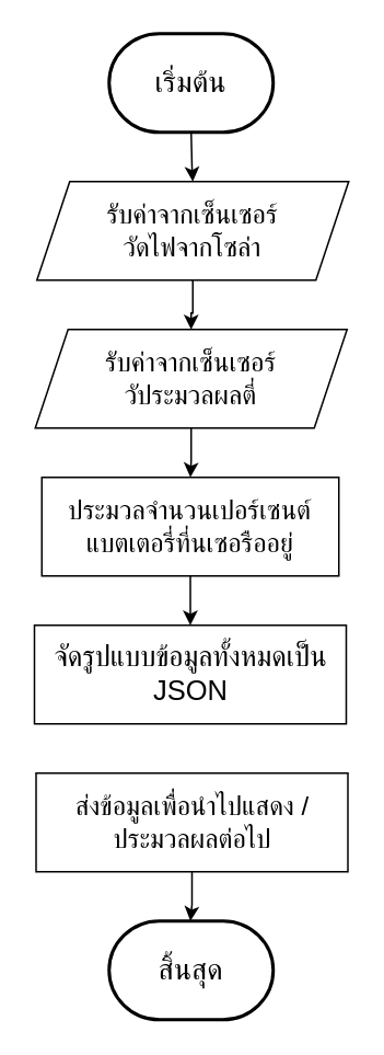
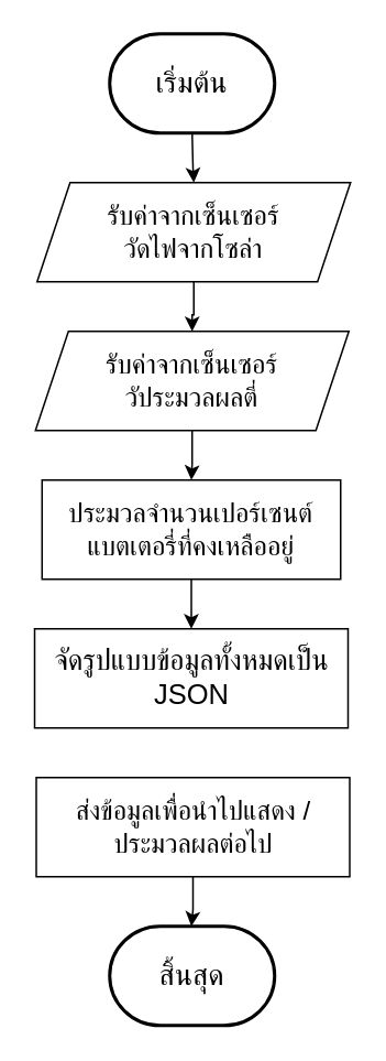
- <mxCell id="8" value="&lt;div&gt;ประมวลจำนวนเปอร์เซนต์แบตเตอรี่ที่นเซอรืออยู่&lt;/div&gt;" style="rounded=0;whiteSpace=wrap;html=1;fontSize=16;" parent="1" vertex="1"><mxGeometry x="25" y="290" width="181" height="60" as="geometry" /></mxCell>
+ <mxCell id="8" value="&lt;div&gt;ประมวลจำนวนเปอร์เซนต์แบตเตอรี่ที่คงเหลืออยู่&lt;/div&gt;" style="rounded=0;whiteSpace=wrap;html=1;fontSize=16;" parent="1" vertex="1"><mxGeometry x="25" y="290" width="181" height="60" as="geometry" /></mxCell>
